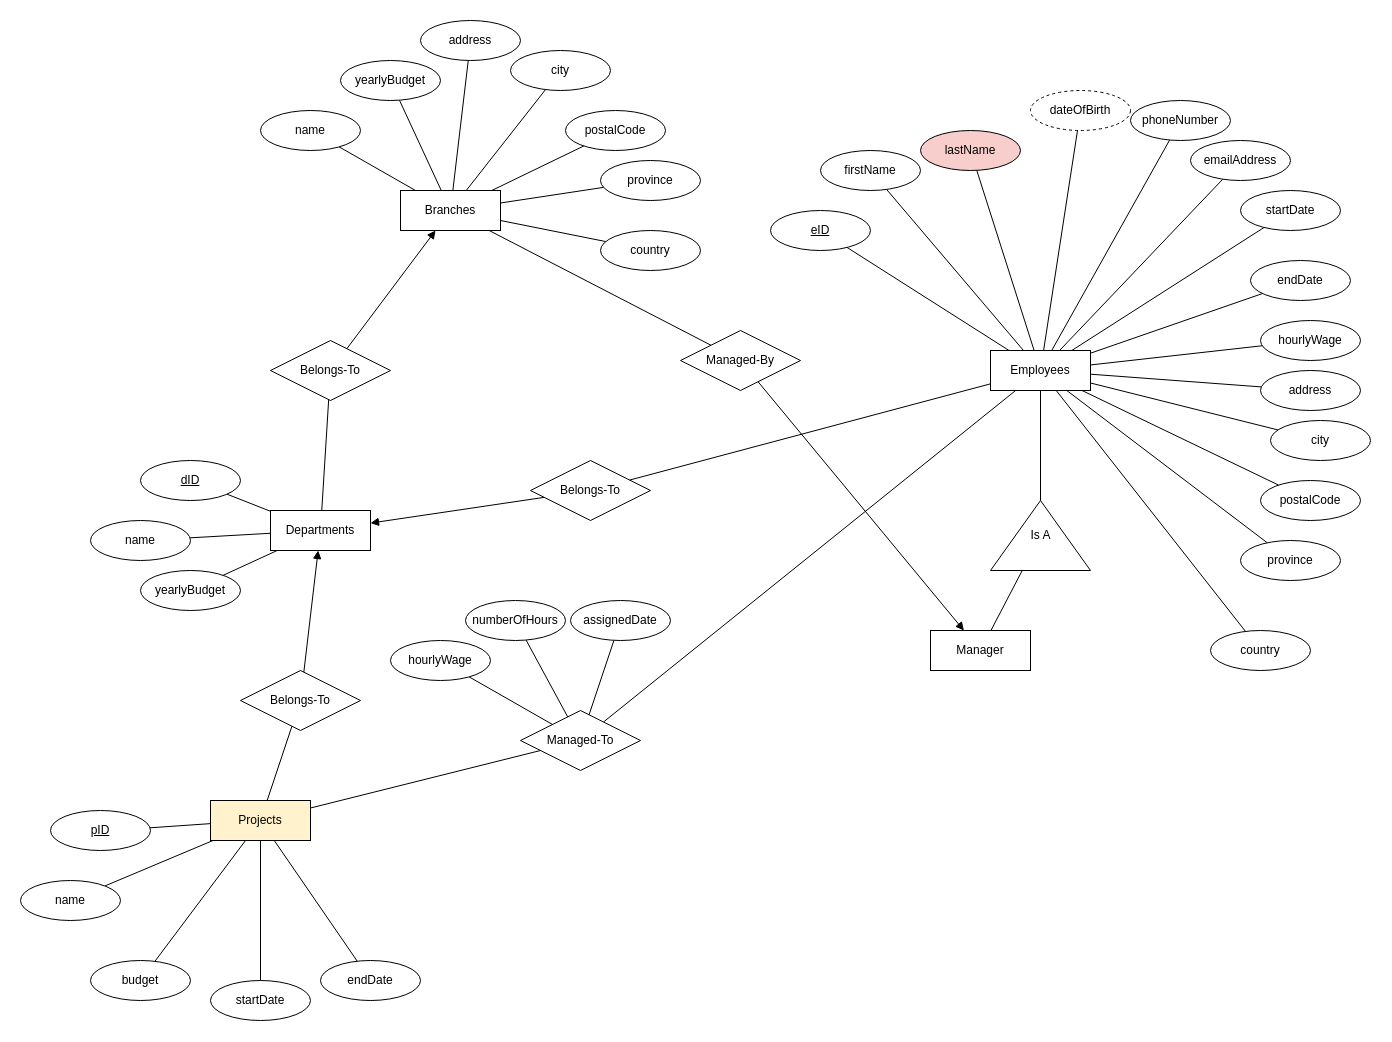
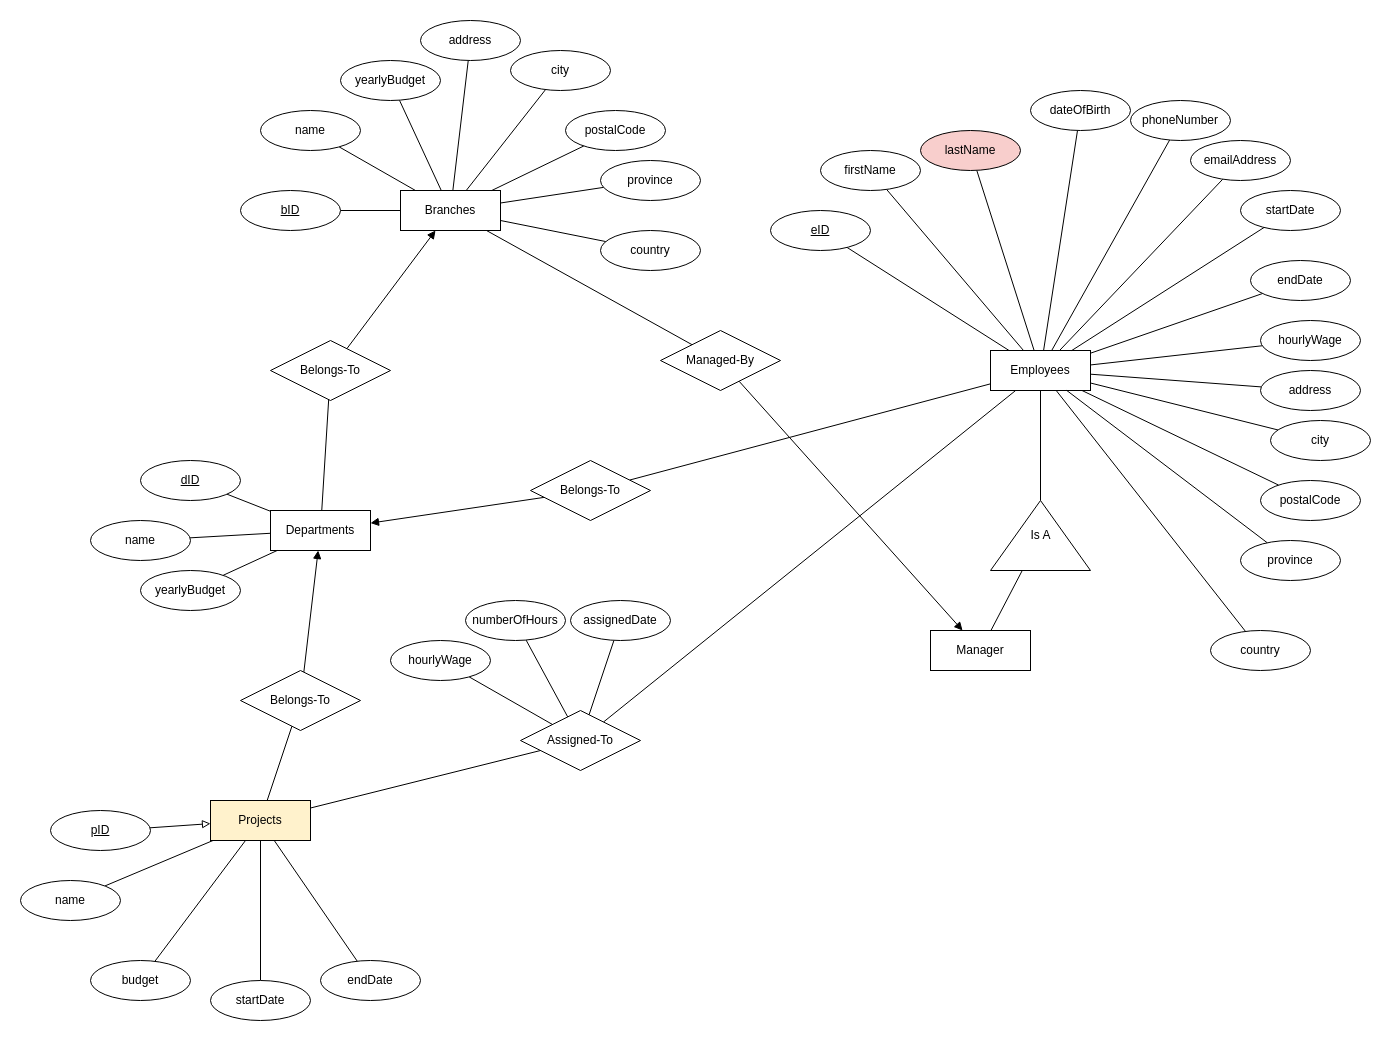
- <mxCell id="50" value="dateOfBirth" style="ellipse;whiteSpace=wrap;html=1;align=center;dashed=1;" parent="1" vertex="1"><mxGeometry x="1030" y="90" width="100" height="40" as="geometry" /></mxCell>
+ <mxCell id="50" value="dateOfBirth" style="ellipse;whiteSpace=wrap;html=1;align=center;" parent="1" vertex="1"><mxGeometry x="1030" y="90" width="100" height="40" as="geometry" /></mxCell>
+ <mxCell id="20" value="bID" style="ellipse;whiteSpace=wrap;html=1;align=center;fontStyle=4;" parent="1" vertex="1"><mxGeometry y="190" width="100" height="40" as="geometry" x="240" /></mxCell>
+ <mxCell id="19" style="edgeStyle=none;rounded=0;orthogonalLoop=1;jettySize=auto;html=1;endArrow=none;endFill=0;" parent="1" source="20" target="3" edge="1"><mxGeometry relative="1" as="geometry" /></mxCell>
- <mxCell id="82" value="Managed-By" style="shape=rhombus;perimeter=rhombusPerimeter;whiteSpace=wrap;html=1;align=center;" parent="1" vertex="1"><mxGeometry x="680" y="330" width="120" height="60" as="geometry" /></mxCell>
+ <mxCell id="82" value="Managed-By" style="shape=rhombus;perimeter=rhombusPerimeter;whiteSpace=wrap;html=1;align=center;" parent="1" vertex="1"><mxGeometry x="660" y="330" width="120" height="60" as="geometry" /></mxCell>
- <mxCell id="84" value="Managed-To" style="shape=rhombus;perimeter=rhombusPerimeter;whiteSpace=wrap;html=1;align=center;" parent="1" vertex="1"><mxGeometry x="520" y="710" width="120" height="60" as="geometry" /></mxCell>
+ <mxCell id="84" value="Assigned-To" style="shape=rhombus;perimeter=rhombusPerimeter;whiteSpace=wrap;html=1;align=center;" parent="1" vertex="1"><mxGeometry x="520" y="710" width="120" height="60" as="geometry" /></mxCell>
- <mxCell id="33" style="edgeStyle=none;rounded=0;orthogonalLoop=1;jettySize=auto;html=1;endArrow=none;endFill=0;" parent="1" source="34" target="10" edge="1"><mxGeometry relative="1" as="geometry" /></mxCell>
+ <mxCell id="33" style="edgeStyle=none;rounded=0;orthogonalLoop=1;jettySize=auto;html=1;endArrow=block;endFill=0;" parent="1" source="34" target="10" edge="1"><mxGeometry relative="1" as="geometry" /></mxCell>
